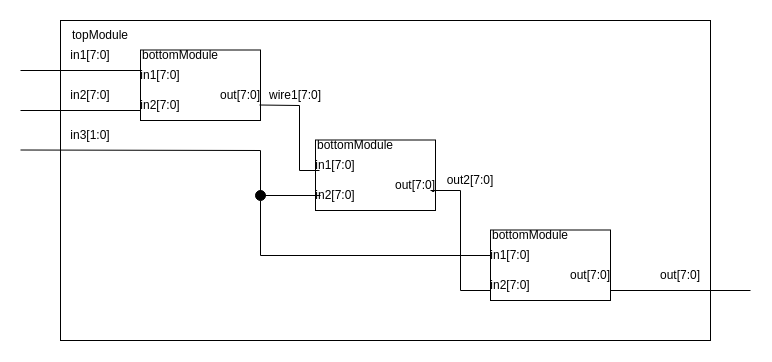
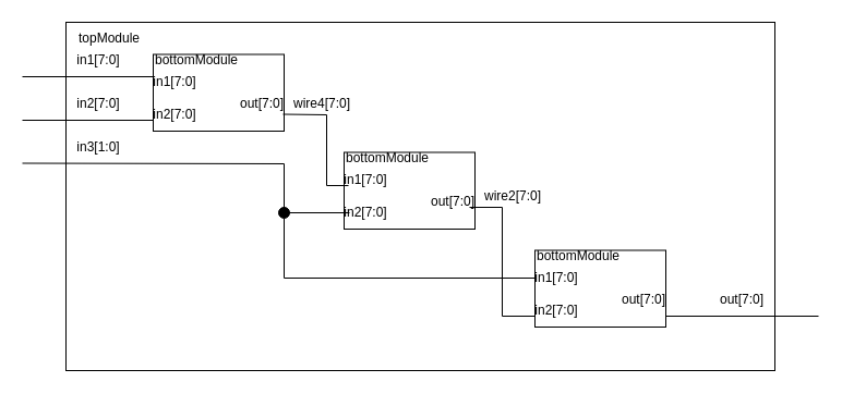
- <mxCell id="28" value="wire1[7:0]" style="text;html=1;strokeColor=none;fillColor=none;align=center;verticalAlign=middle;whiteSpace=wrap;rounded=0;" vertex="1" parent="1"><mxGeometry x="265" y="80" width="60" height="30" as="geometry" /></mxCell>
+ <mxCell id="28" value="wire4[7:0]" style="text;html=1;strokeColor=none;fillColor=none;align=center;verticalAlign=middle;whiteSpace=wrap;rounded=0;" vertex="1" parent="1"><mxGeometry x="265" y="80" width="60" height="30" as="geometry" /></mxCell>
- <mxCell id="30" value="out2[7:0]" style="text;html=1;strokeColor=none;fillColor=none;align=center;verticalAlign=middle;whiteSpace=wrap;rounded=0;" vertex="1" parent="1"><mxGeometry x="440" y="165" width="60" height="30" as="geometry" /></mxCell>
+ <mxCell id="30" value="wire2[7:0]" style="text;html=1;strokeColor=none;fillColor=none;align=center;verticalAlign=middle;whiteSpace=wrap;rounded=0;" vertex="1" parent="1"><mxGeometry x="440" y="165" width="60" height="30" as="geometry" /></mxCell>
